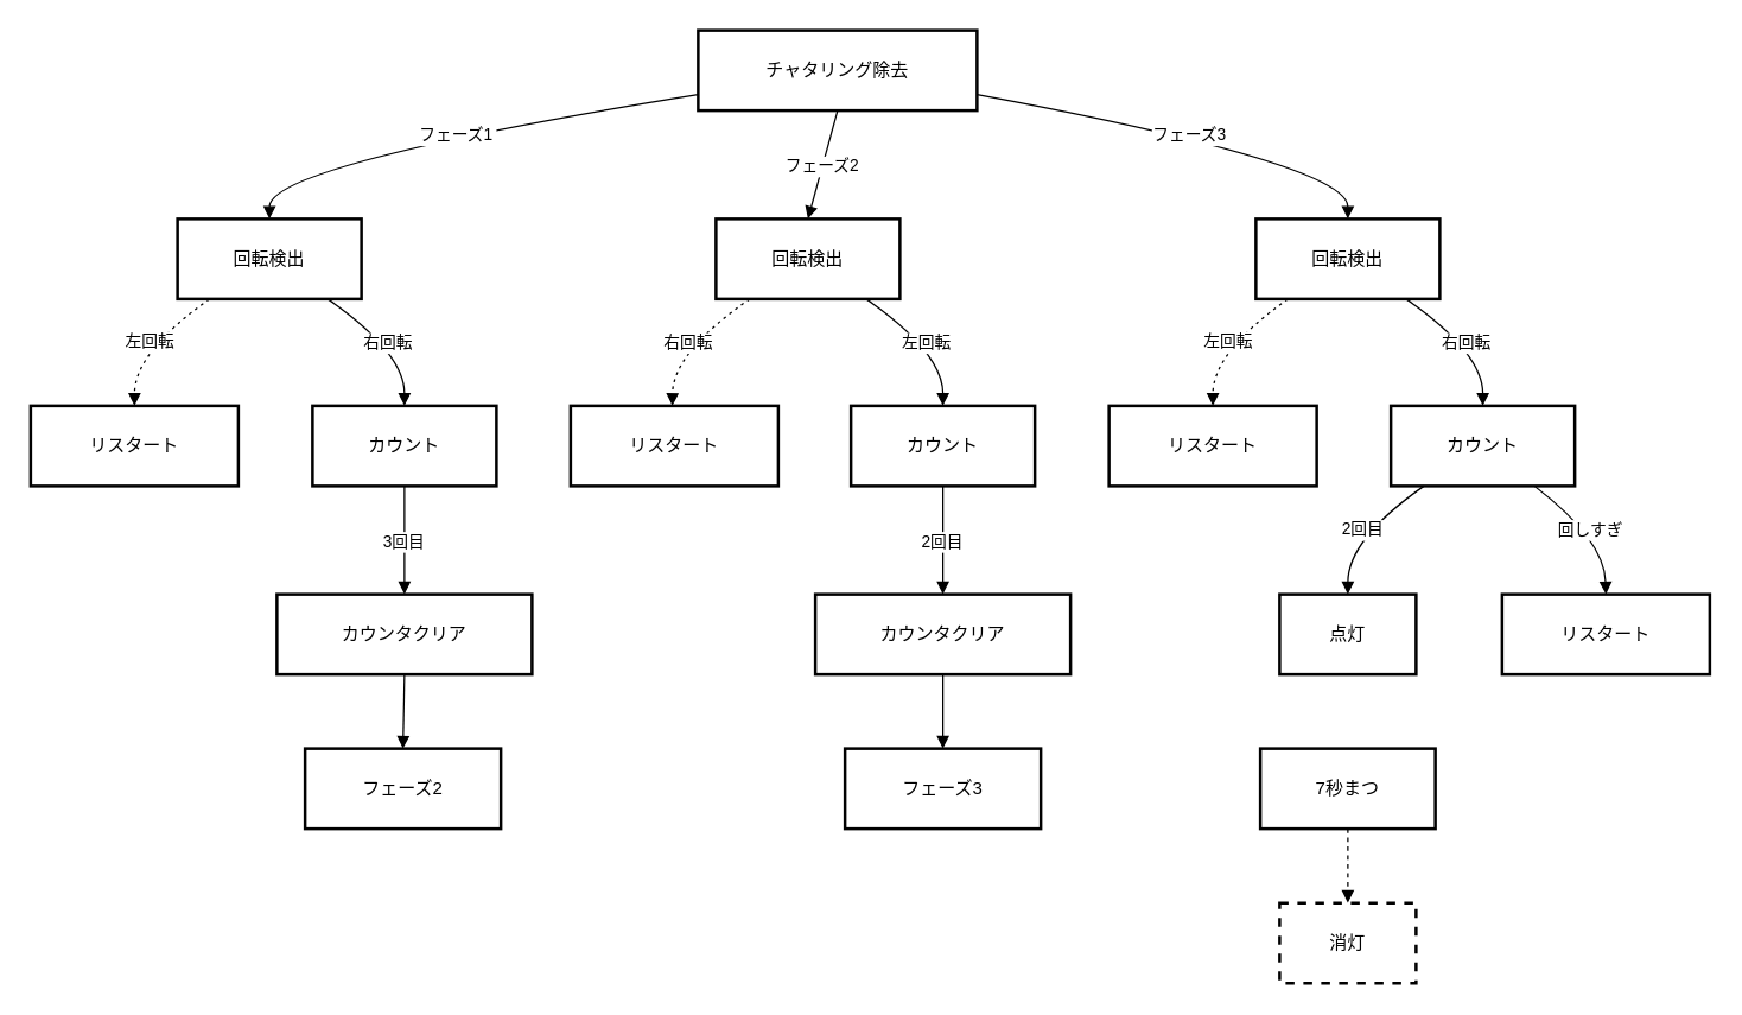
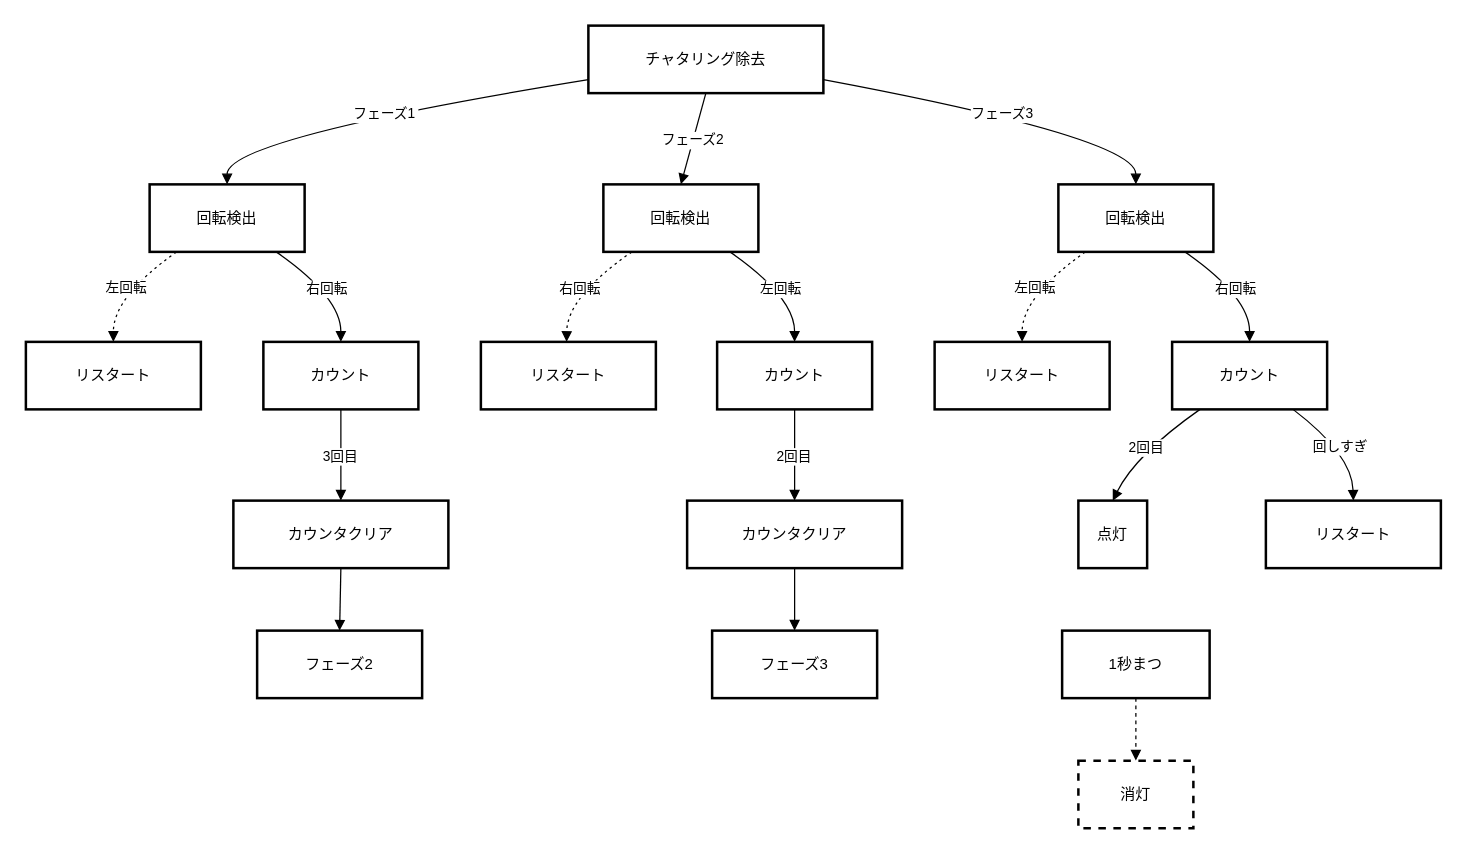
- <mxCell id="16" value="点灯" style="whiteSpace=wrap;strokeWidth=2;" vertex="1" parent="1"><mxGeometry x="862" y="400" width="92" height="54" as="geometry" /></mxCell>
+ <mxCell id="16" value="点灯" style="whiteSpace=wrap;strokeWidth=2;" vertex="1" parent="1"><mxGeometry x="862" y="400" width="55" height="54" as="geometry" /></mxCell>
- <mxCell id="17" value="7秒まつ" style="whiteSpace=wrap;strokeWidth=2;" vertex="1" parent="1"><mxGeometry x="849" y="504" width="118" height="54" as="geometry" /></mxCell>
+ <mxCell id="17" value="1秒まつ" style="whiteSpace=wrap;strokeWidth=2;" vertex="1" parent="1"><mxGeometry x="849" y="504" width="118" height="54" as="geometry" /></mxCell>
